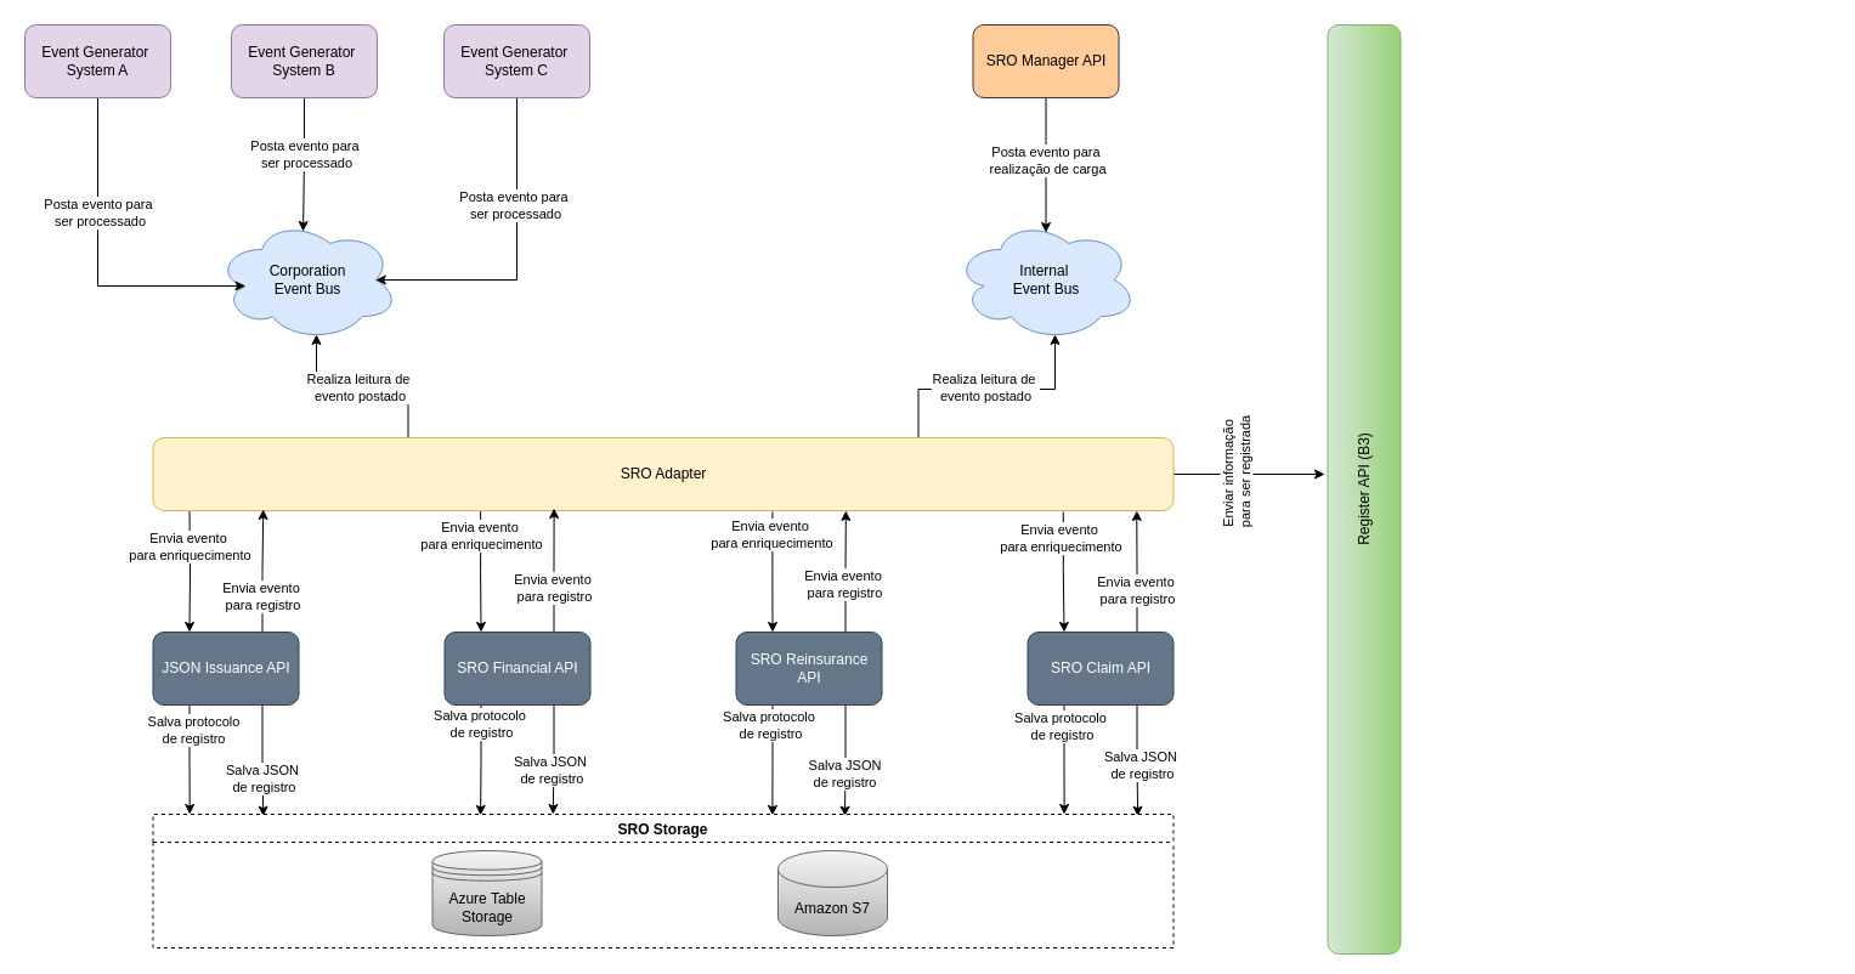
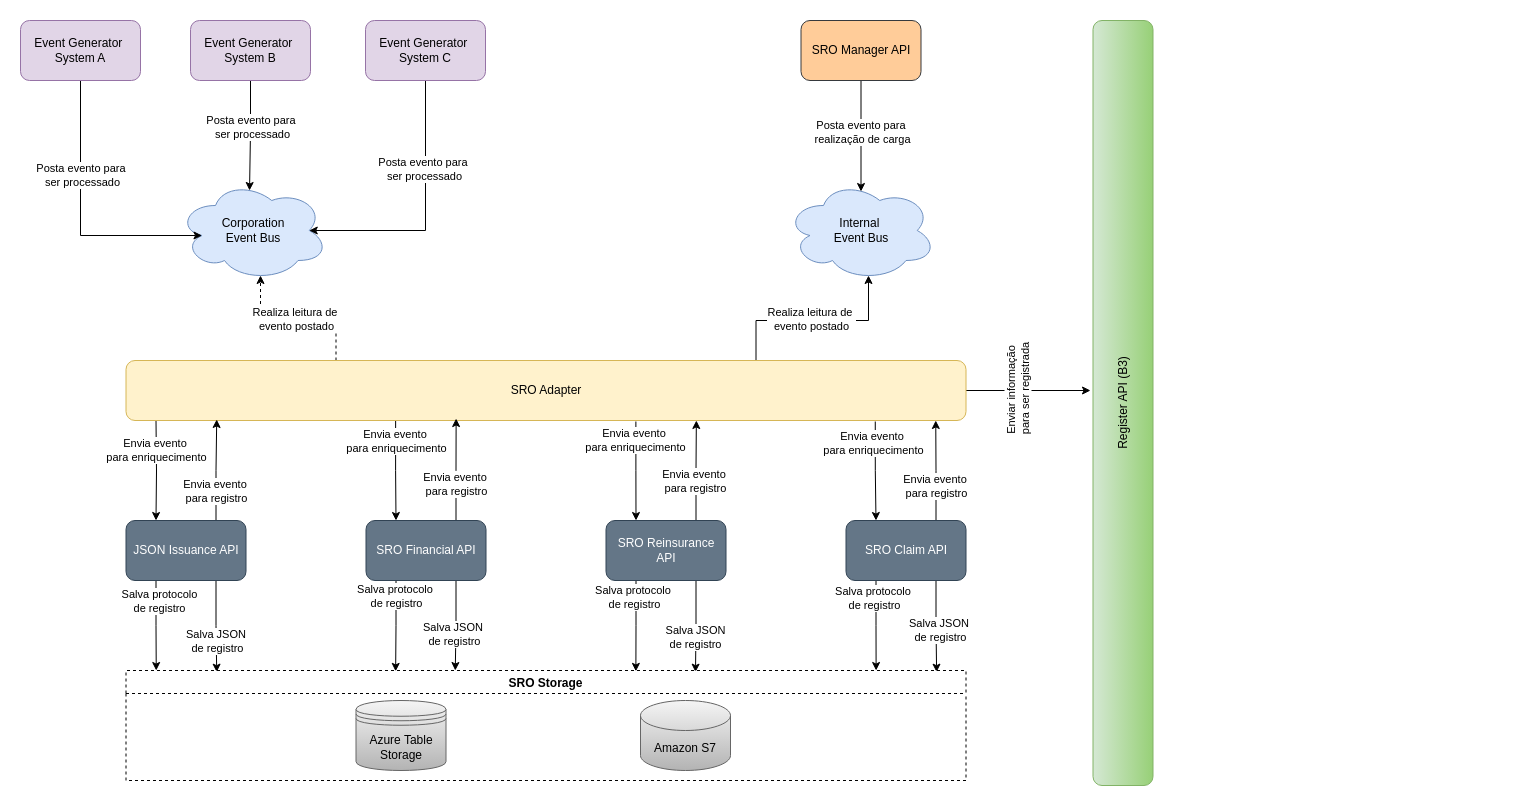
- <mxCell id="4" style="edgeStyle=orthogonalEdgeStyle;rounded=0;orthogonalLoop=1;jettySize=auto;html=1;exitX=0.25;exitY=0;exitDx=0;exitDy=0;entryX=0.55;entryY=0.95;entryDx=0;entryDy=0;entryPerimeter=0;" edge="1" parent="1" source="18" target="2"><mxGeometry relative="1" as="geometry" /></mxCell>
+ <mxCell id="4" style="edgeStyle=orthogonalEdgeStyle;rounded=0;orthogonalLoop=1;jettySize=auto;html=1;exitX=0.25;exitY=0;exitDx=0;exitDy=0;entryX=0.55;entryY=0.95;entryDx=0;entryDy=0;entryPerimeter=0;dashed=1;" edge="1" parent="1" source="18" target="2"><mxGeometry relative="1" as="geometry" /></mxCell>
